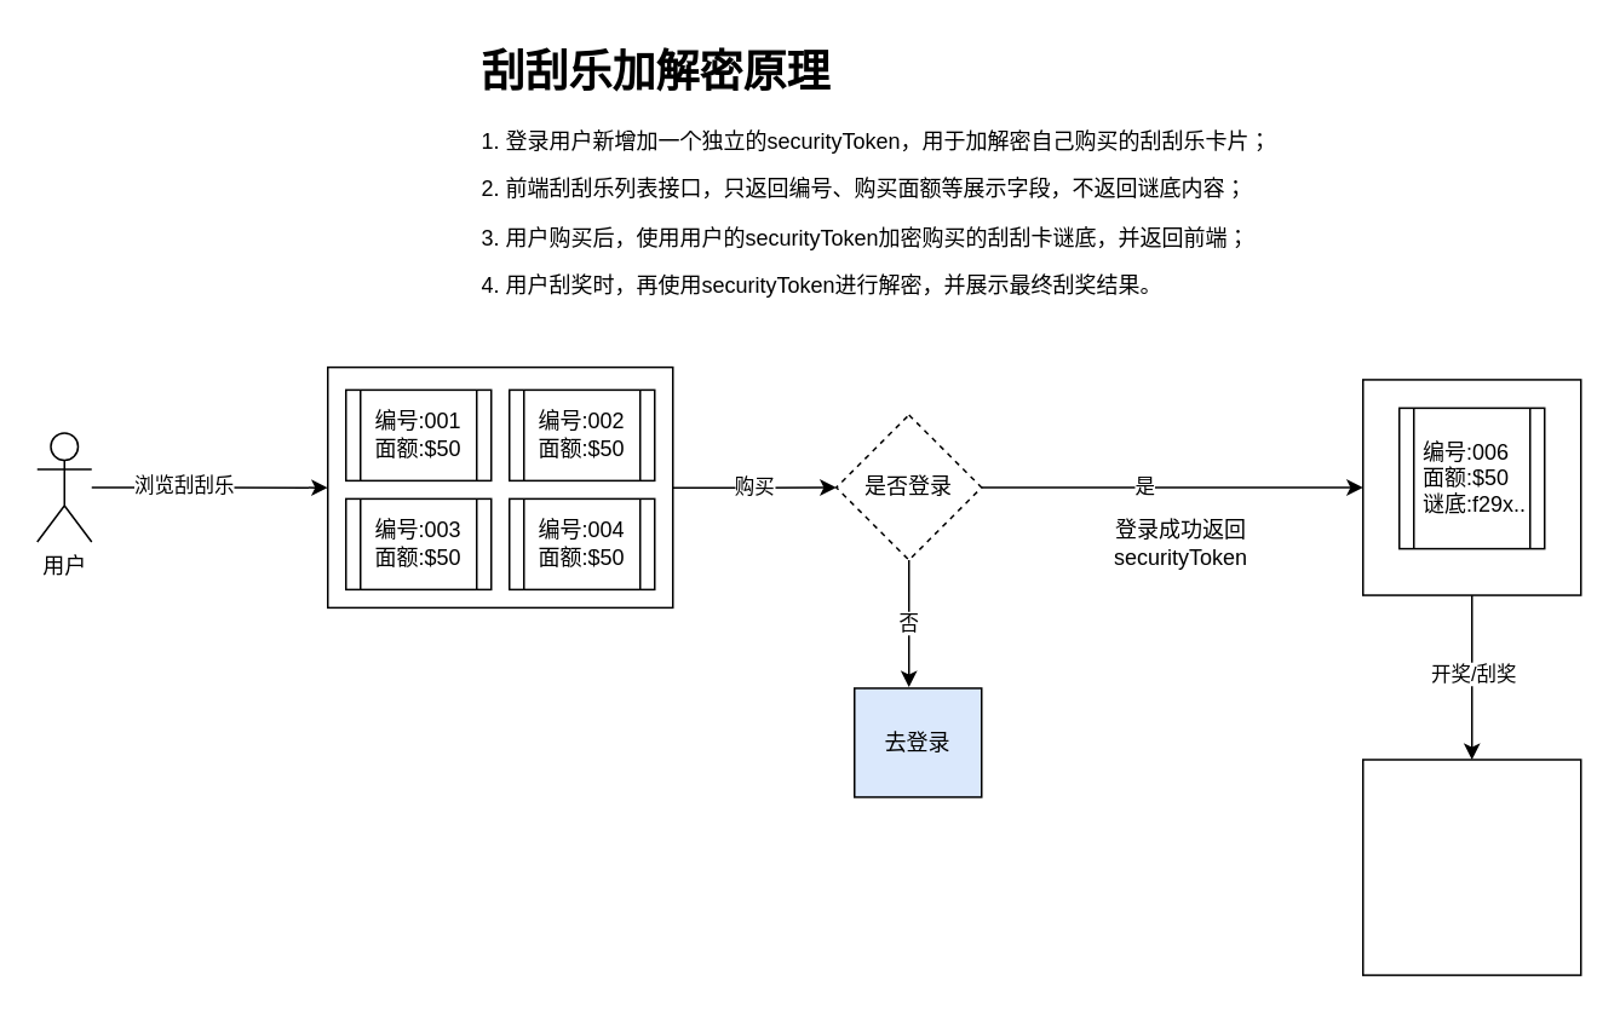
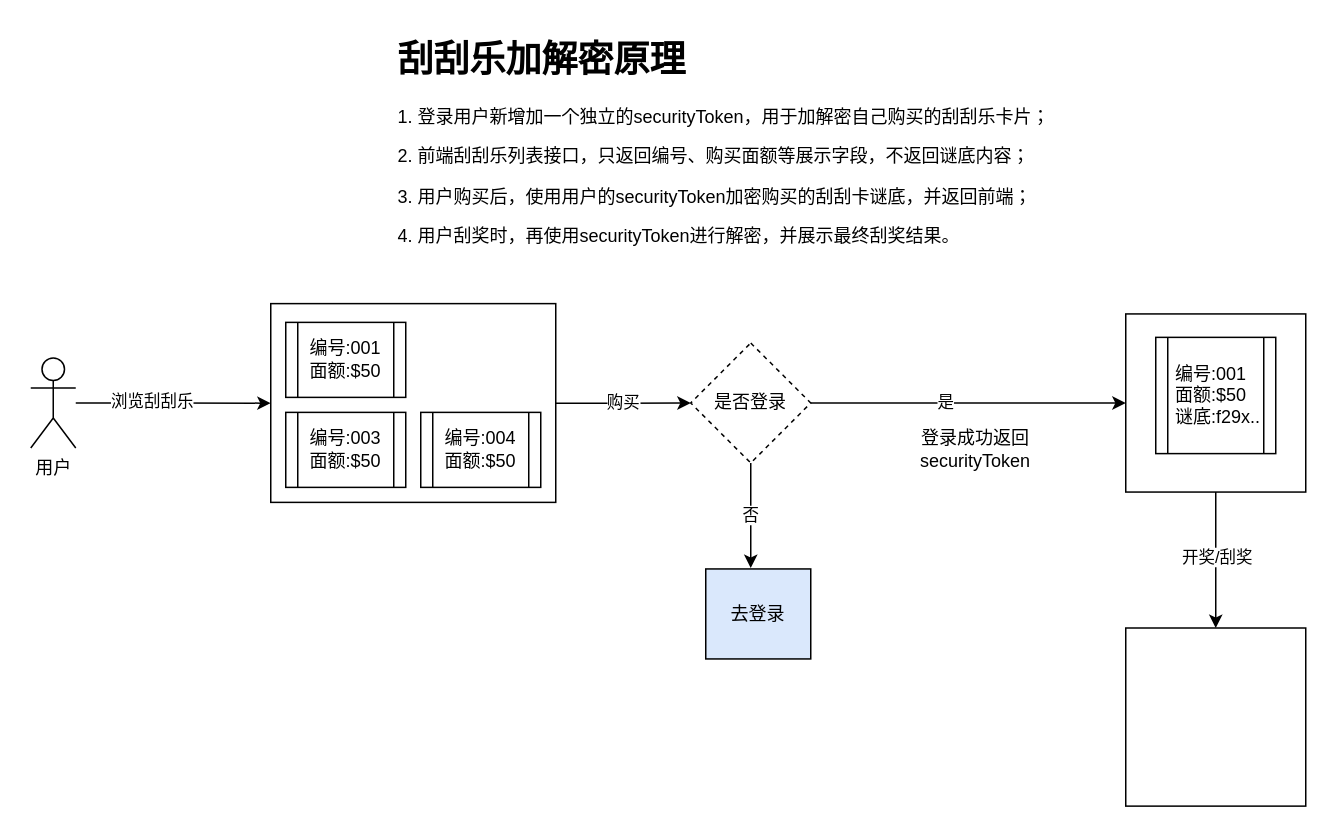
- <mxCell id="8" value="编号:002&lt;br&gt;面额:$50" style="shape=process;whiteSpace=wrap;html=1;backgroundOutline=1;" vertex="1" parent="1"><mxGeometry x="280" y="214.25" width="80" height="50" as="geometry" /></mxCell>
- <mxCell id="14" value="&amp;nbsp;编号:006&lt;br&gt;&amp;nbsp;面额:$50&lt;br&gt;&amp;nbsp;谜底:f29x.." style="shape=process;whiteSpace=wrap;html=1;backgroundOutline=1;align=left;" vertex="1" parent="1"><mxGeometry x="770" y="224.24" width="80" height="77.5" as="geometry" /></mxCell>
+ <mxCell id="14" value="&amp;nbsp;编号:001&lt;br&gt;&amp;nbsp;面额:$50&lt;br&gt;&amp;nbsp;谜底:f29x.." style="shape=process;whiteSpace=wrap;html=1;backgroundOutline=1;align=left;" vertex="1" parent="1"><mxGeometry x="770" y="224.24" width="80" height="77.5" as="geometry" /></mxCell>
